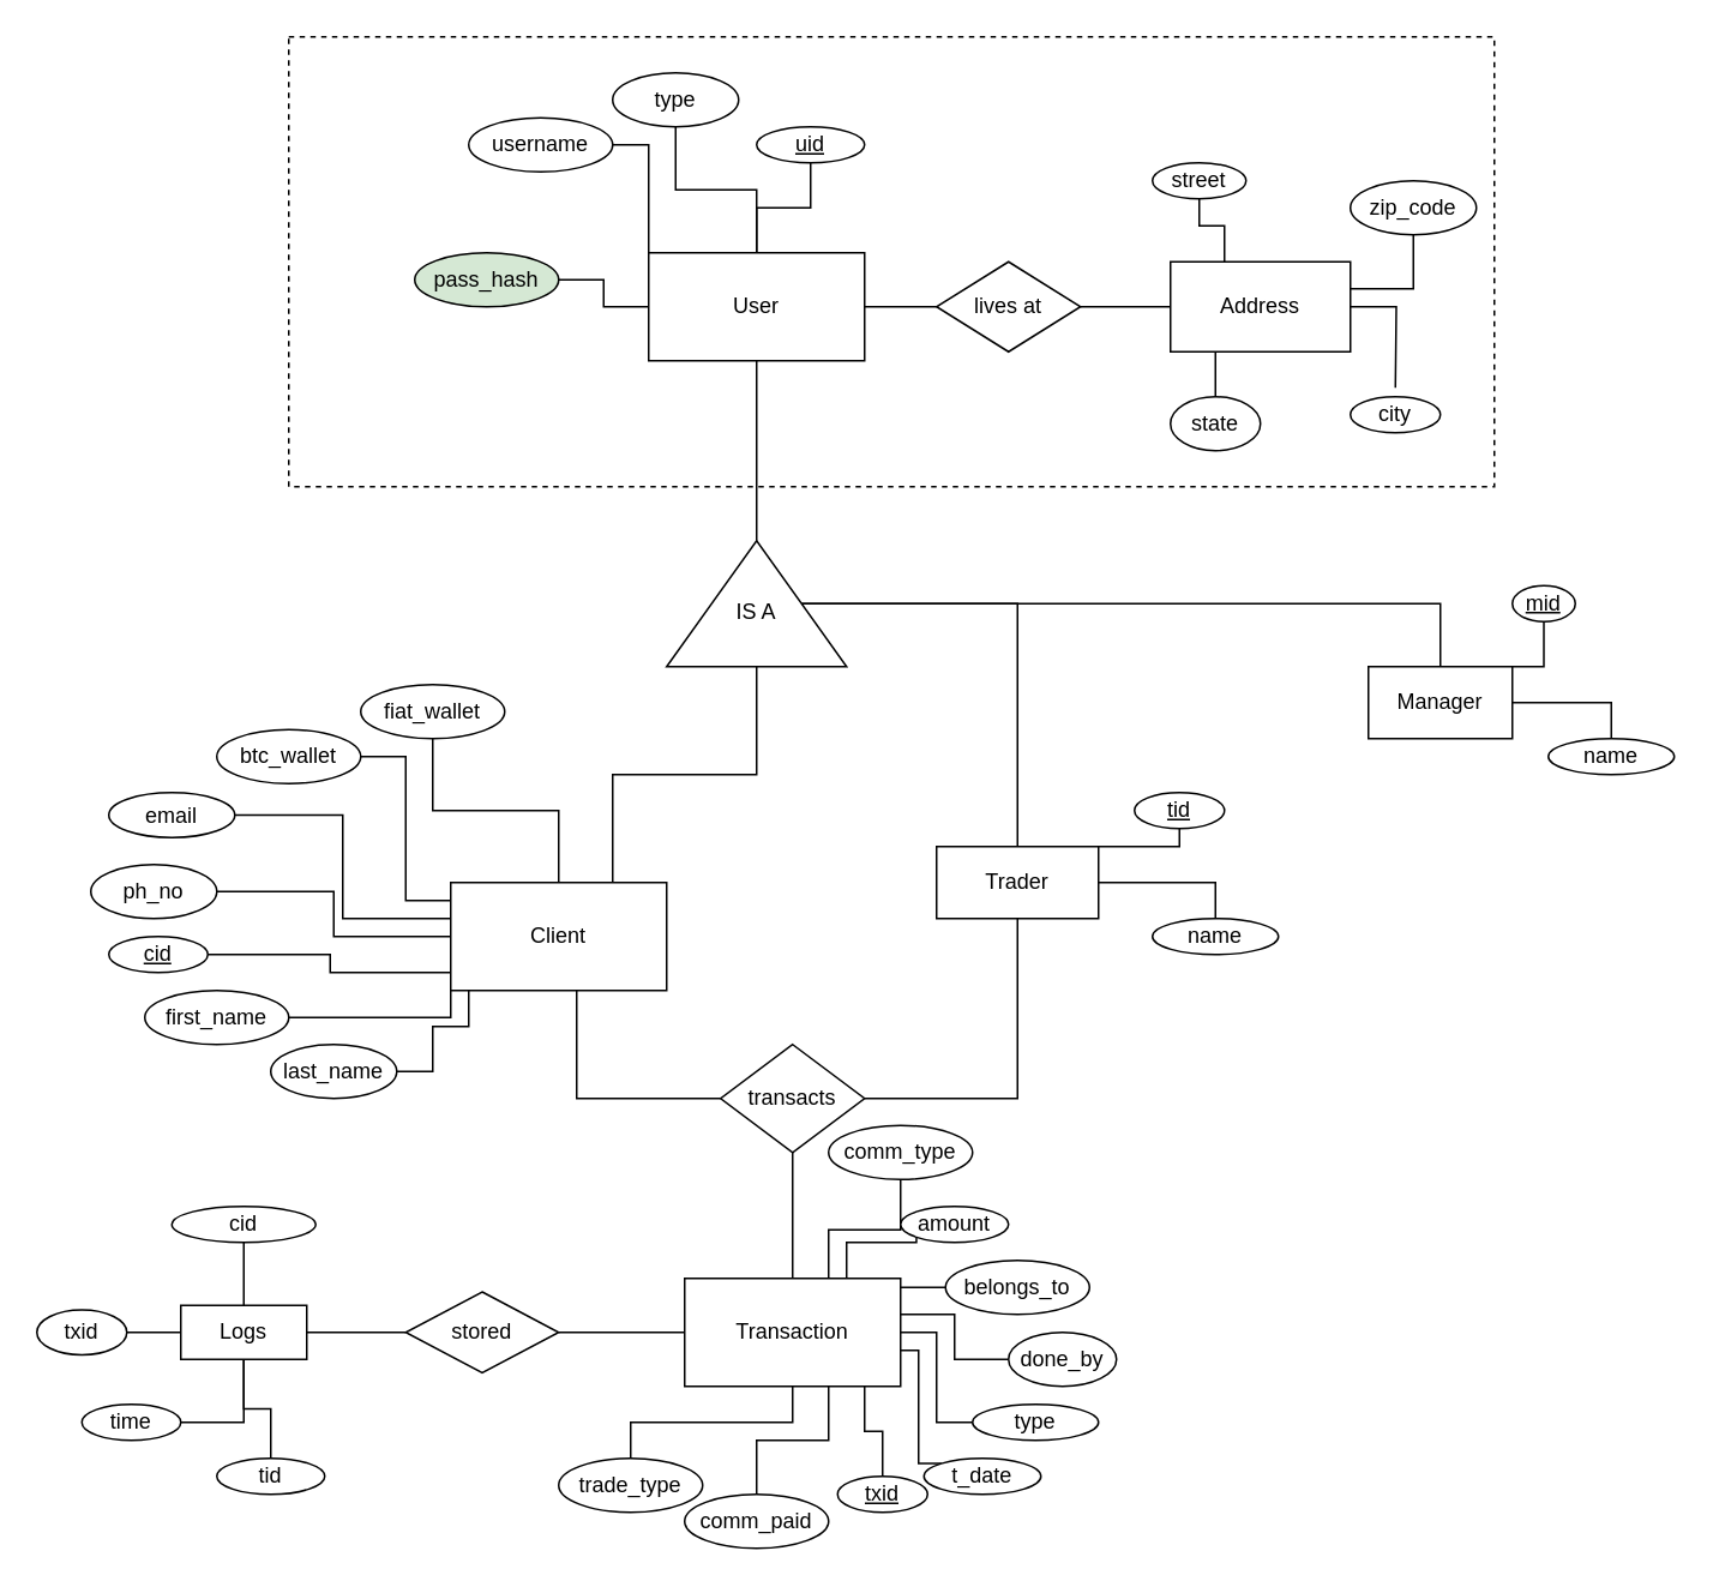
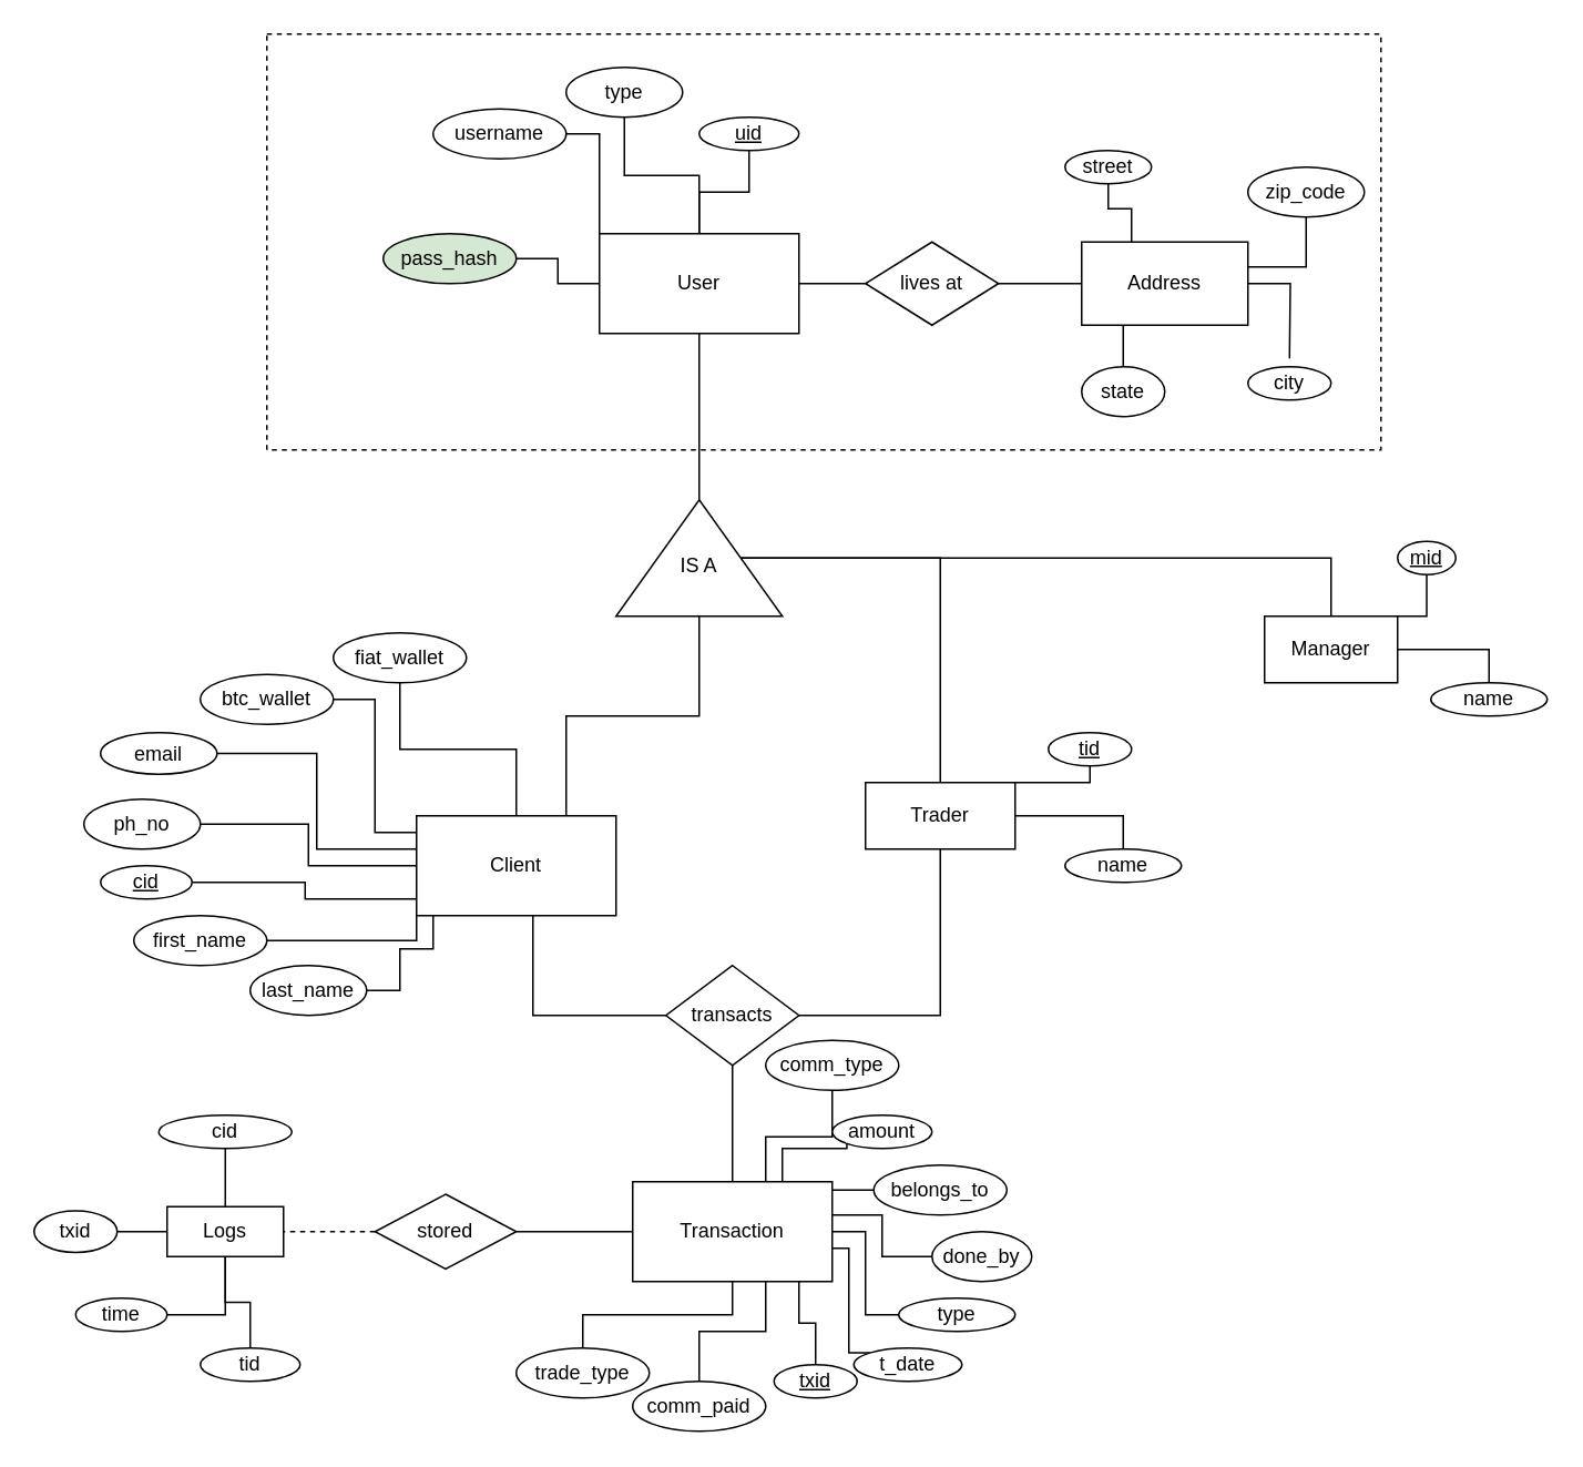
- <mxCell id="76" style="edgeStyle=orthogonalEdgeStyle;rounded=0;orthogonalLoop=1;jettySize=auto;html=1;entryX=1;entryY=0.5;entryDx=0;entryDy=0;endArrow=none;endFill=0;strokeColor=default;" edge="1" parent="1" source="77" target="82"><mxGeometry relative="1" as="geometry" /></mxCell>
+ <mxCell id="76" style="edgeStyle=orthogonalEdgeStyle;rounded=0;orthogonalLoop=1;jettySize=auto;html=1;entryX=1;entryY=0.5;entryDx=0;entryDy=0;endArrow=none;endFill=0;strokeColor=default;dashed=1;" edge="1" parent="1" source="77" target="82"><mxGeometry relative="1" as="geometry" /></mxCell>
